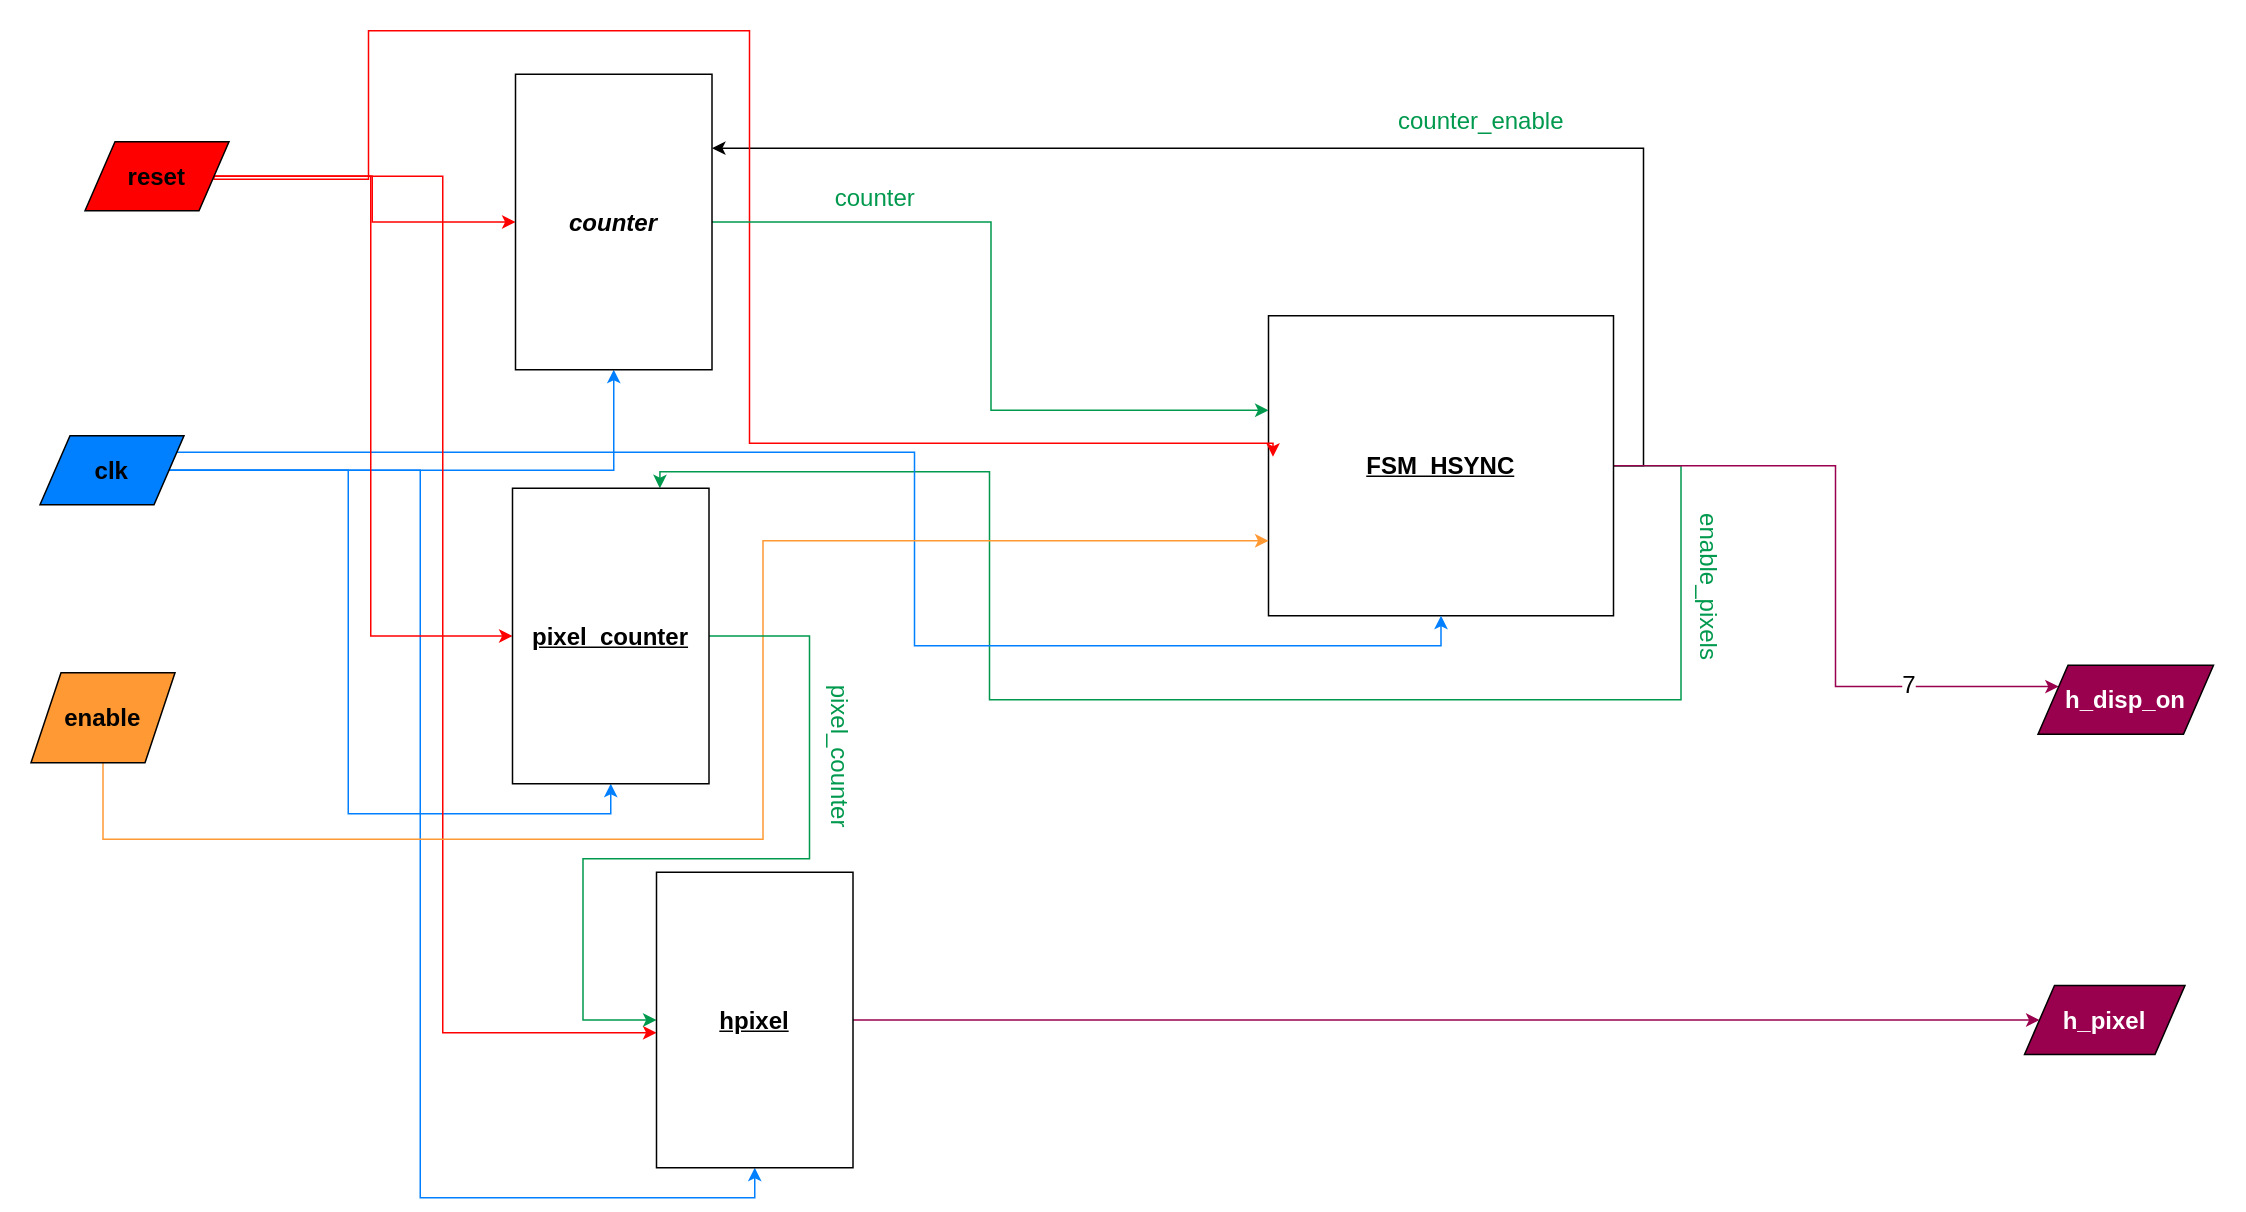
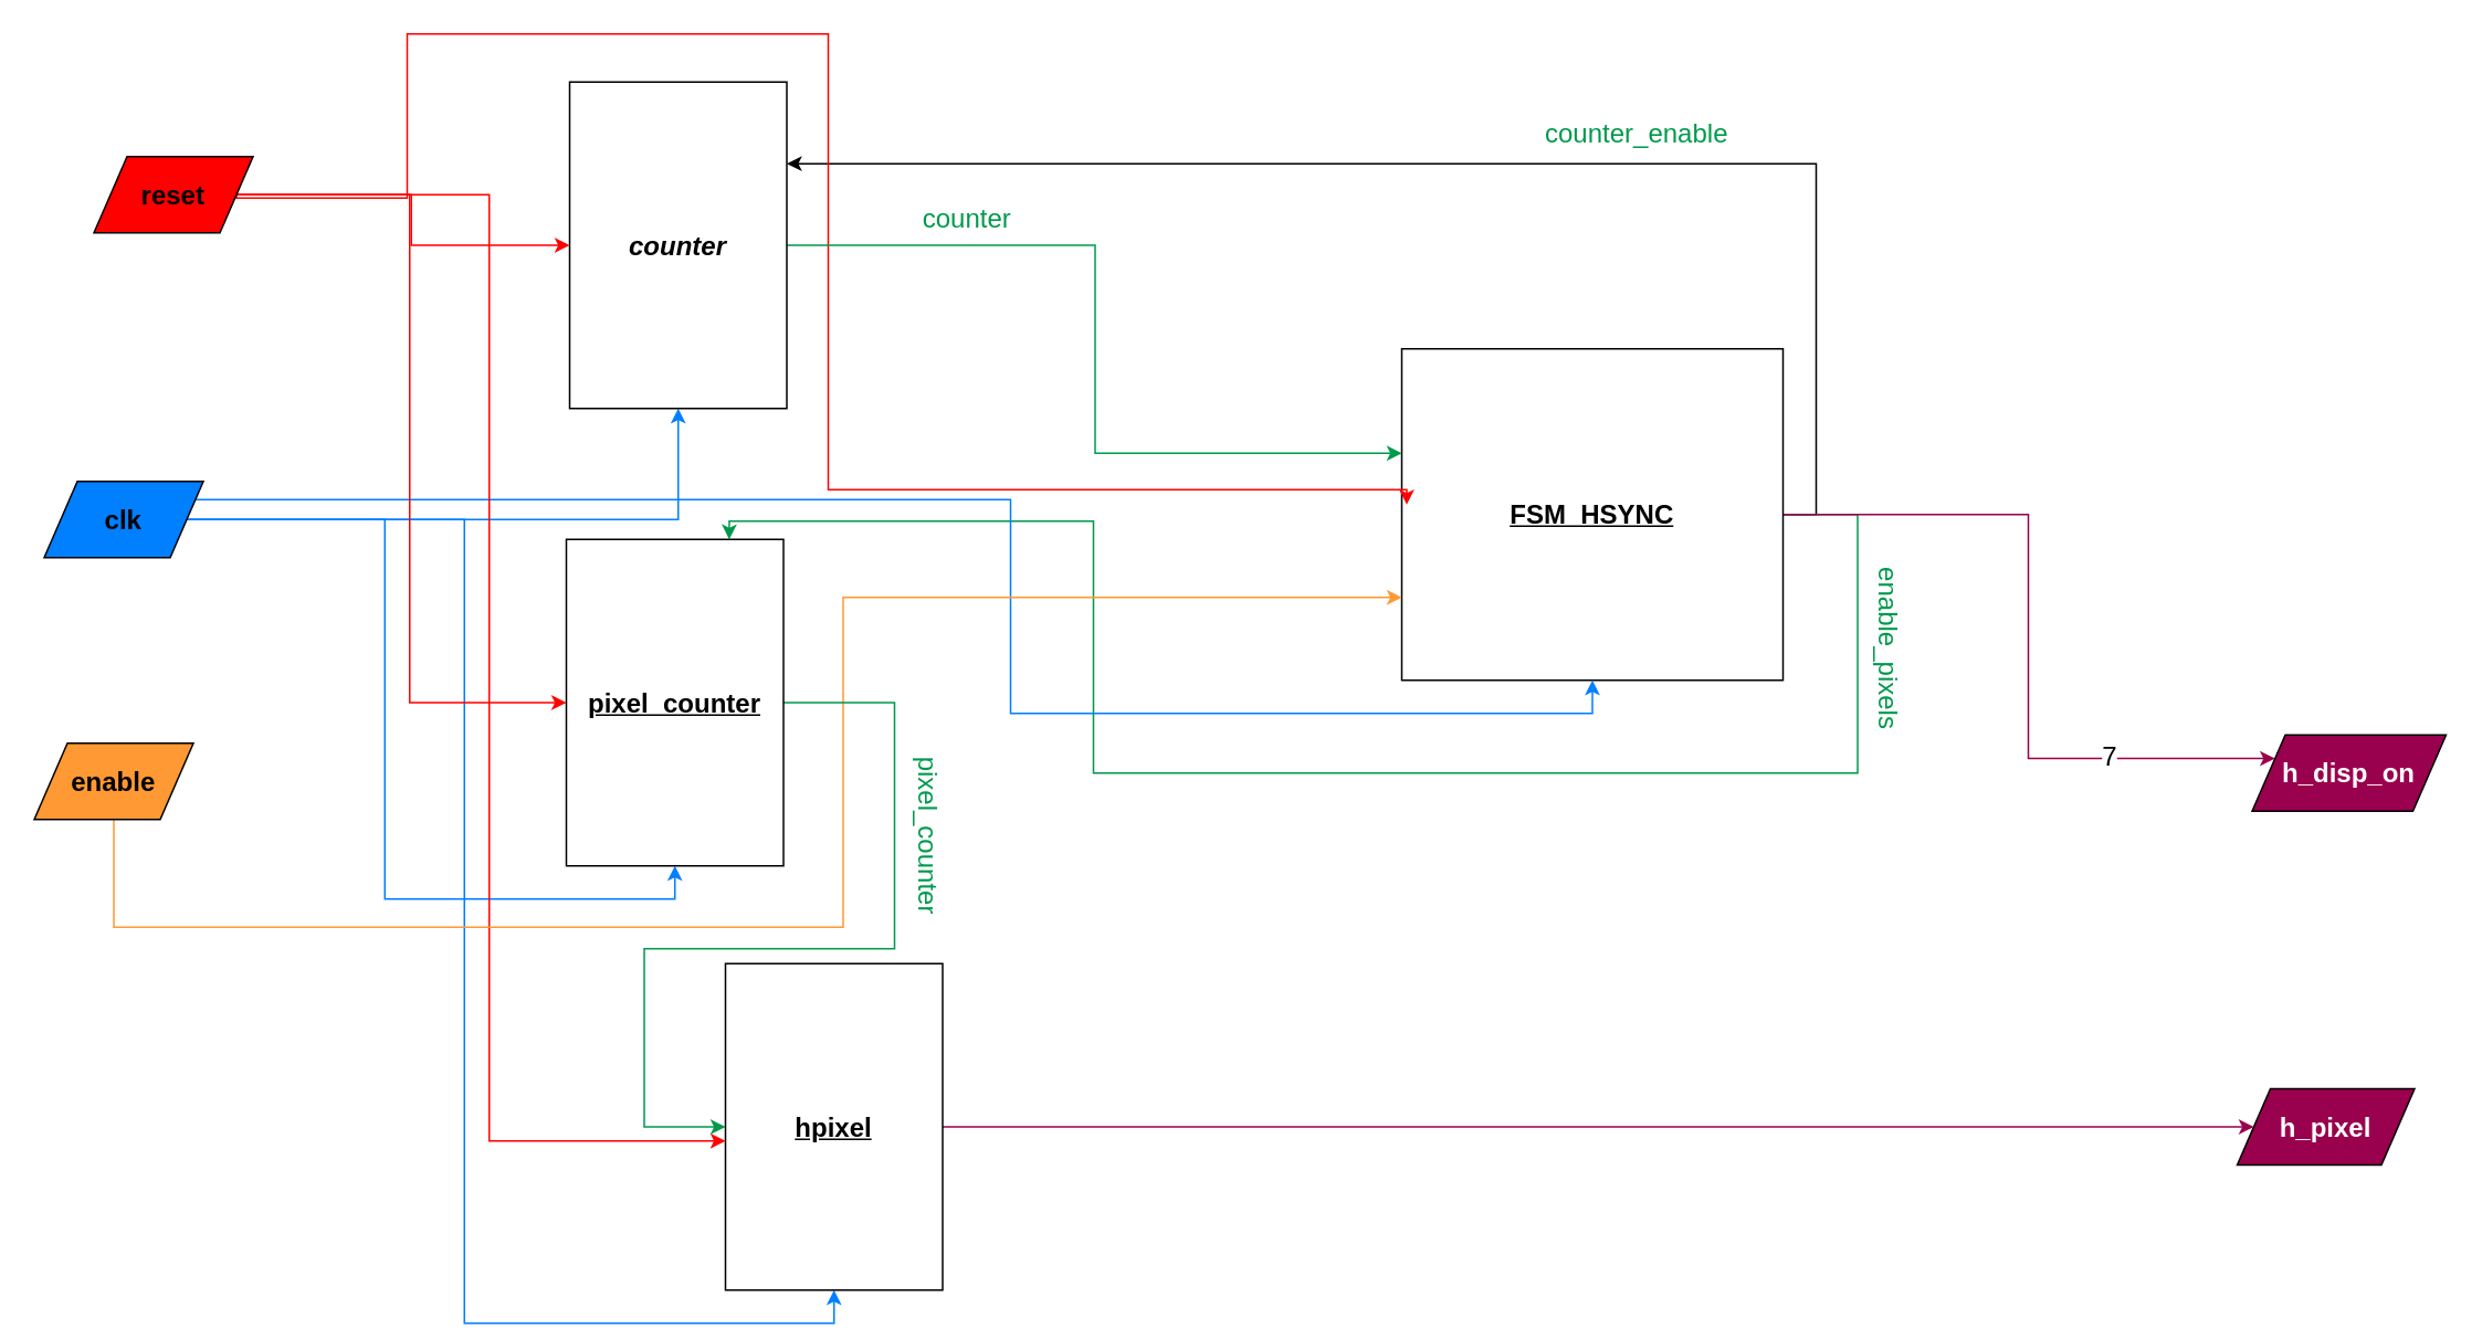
- <mxCell id="18" value="&lt;b&gt;enable&lt;/b&gt;" style="shape=parallelogram;perimeter=parallelogramPerimeter;whiteSpace=wrap;html=1;fixedSize=1;fontSize=16;fillColor=#FF9933;" vertex="1" parent="1"><mxGeometry x="20" y="448" width="96" height="60" as="geometry" /></mxCell>
+ <mxCell id="18" value="&lt;b&gt;enable&lt;/b&gt;" style="shape=parallelogram;perimeter=parallelogramPerimeter;whiteSpace=wrap;html=1;fixedSize=1;fontSize=16;fillColor=#FF9933;" vertex="1" parent="1"><mxGeometry x="20" y="448" width="96" height="46" as="geometry" /></mxCell>
